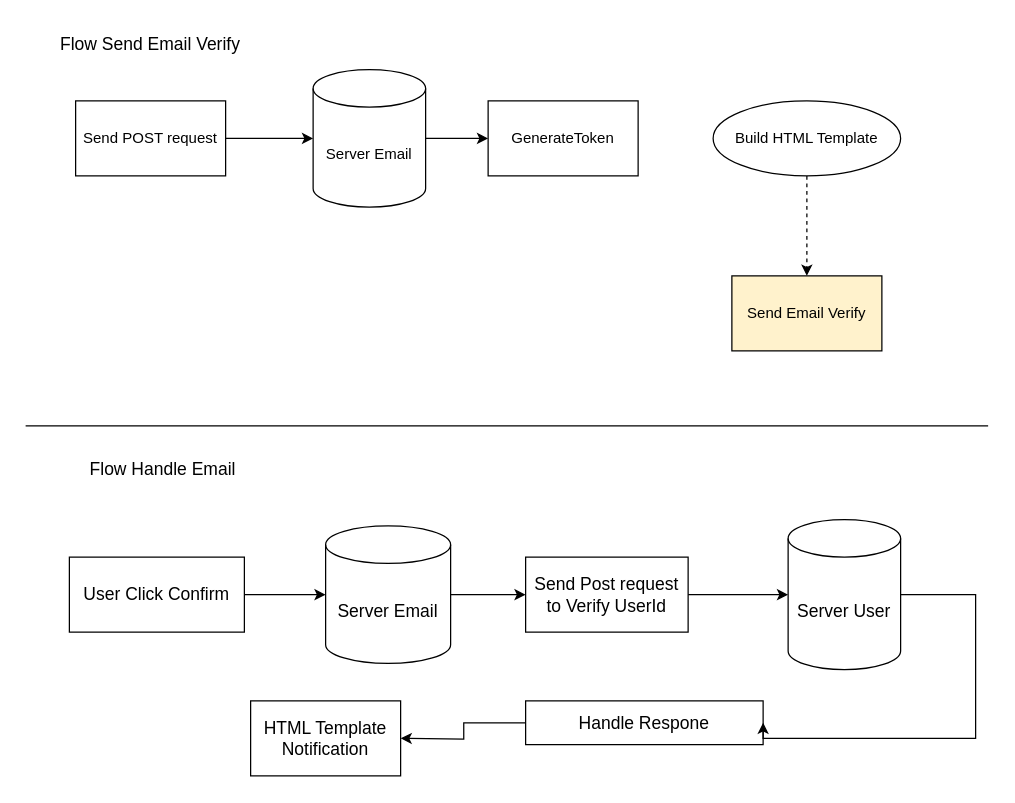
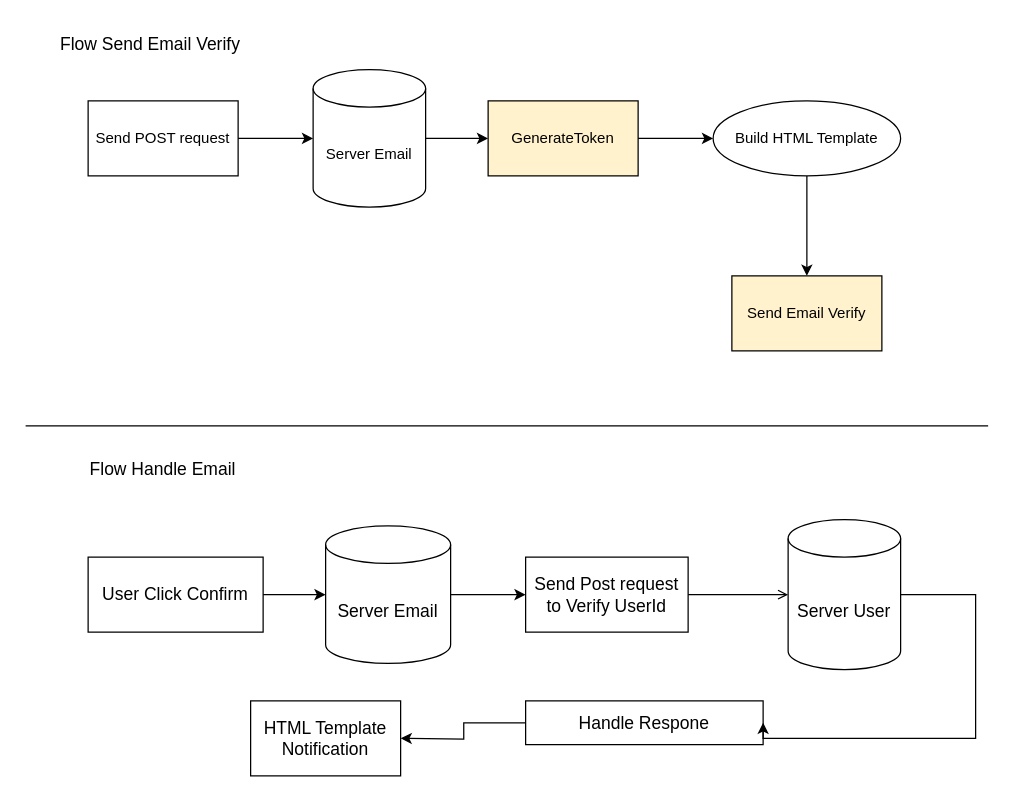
- <mxCell id="6" value="Send POST request" style="rounded=0;whiteSpace=wrap;html=1;" vertex="1" parent="1"><mxGeometry x="60" y="80" width="120" height="60" as="geometry" /></mxCell>
+ <mxCell id="6" value="Send POST request" style="rounded=0;whiteSpace=wrap;html=1;" vertex="1" parent="1"><mxGeometry x="70" y="80" width="120" height="60" as="geometry" /></mxCell>
- <mxCell id="7" value="GenerateToken" style="whiteSpace=wrap;html=1;rounded=0;" vertex="1" parent="1"><mxGeometry x="390" y="80" width="120" height="60" as="geometry" /></mxCell>
+ <mxCell id="7" value="GenerateToken" style="whiteSpace=wrap;html=1;rounded=0;fillColor=#fff2cc;" vertex="1" parent="1"><mxGeometry x="390" y="80" width="120" height="60" as="geometry" /></mxCell>
+ <mxCell id="12" style="edgeStyle=orthogonalEdgeStyle;rounded=0;orthogonalLoop=1;jettySize=auto;html=1;entryX=0;entryY=0.5;entryDx=0;entryDy=0;" edge="1" parent="1" source="7" target="11"><mxGeometry x="60" y="40" as="geometry" /></mxCell>
- <mxCell id="14" value="" style="edgeStyle=orthogonalEdgeStyle;rounded=0;orthogonalLoop=1;jettySize=auto;html=1;dashed=1;" edge="1" parent="1" source="11" target="13"><mxGeometry x="60" y="40" as="geometry" /></mxCell>
+ <mxCell id="14" value="" style="edgeStyle=orthogonalEdgeStyle;rounded=0;orthogonalLoop=1;jettySize=auto;html=1;" edge="1" parent="1" source="11" target="13"><mxGeometry x="60" y="40" as="geometry" /></mxCell>
- <mxCell id="3" value="User Click Confirm" style="rounded=0;whiteSpace=wrap;html=1;fontSize=14;fillColor=none;gradientColor=none;" vertex="1" parent="1"><mxGeometry x="55" y="445" width="140" height="60" as="geometry" /></mxCell>
+ <mxCell id="3" value="User Click Confirm" style="rounded=0;whiteSpace=wrap;html=1;fontSize=14;fillColor=none;gradientColor=none;" vertex="1" parent="1"><mxGeometry x="70" y="445" width="140" height="60" as="geometry" /></mxCell>
- <mxCell id="16" style="edgeStyle=orthogonalEdgeStyle;rounded=0;orthogonalLoop=1;jettySize=auto;html=1;entryX=0;entryY=0.5;entryDx=0;entryDy=0;entryPerimeter=0;fontSize=14;" edge="1" parent="1" source="17" target="19"><mxGeometry relative="1" as="geometry" /></mxCell>
+ <mxCell id="16" style="edgeStyle=orthogonalEdgeStyle;rounded=0;orthogonalLoop=1;jettySize=auto;html=1;entryX=0;entryY=0.5;entryDx=0;entryDy=0;entryPerimeter=0;fontSize=14;endArrow=open;" edge="1" parent="1" source="17" target="19"><mxGeometry relative="1" as="geometry" /></mxCell>
